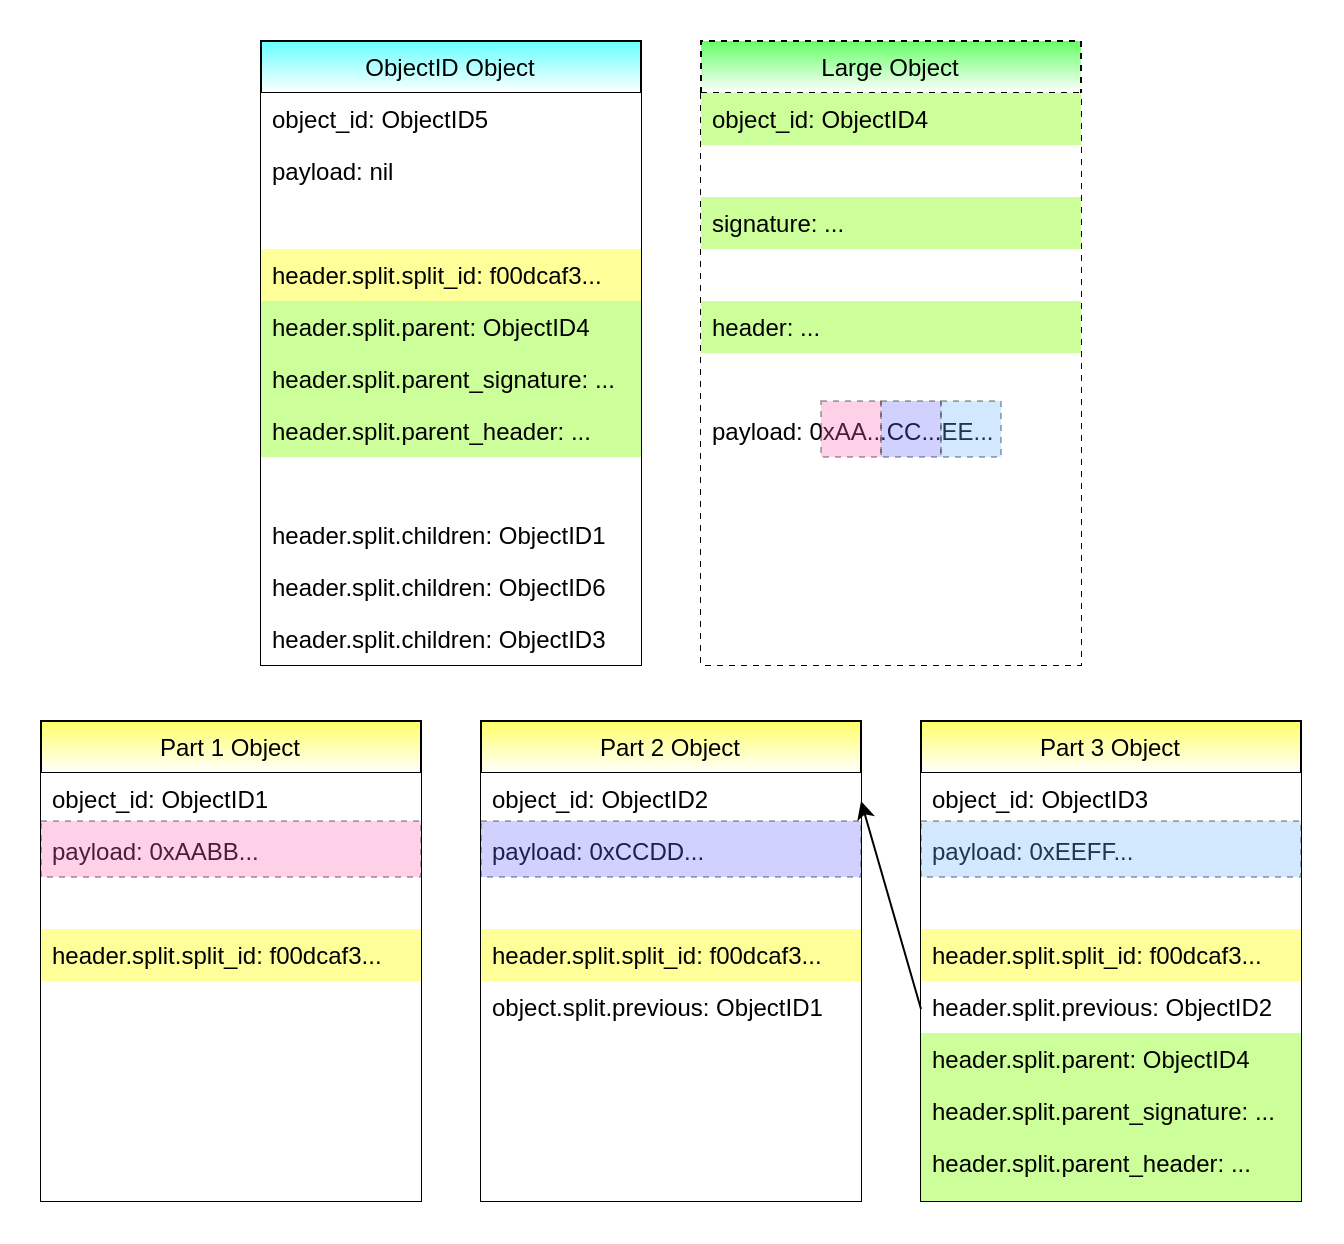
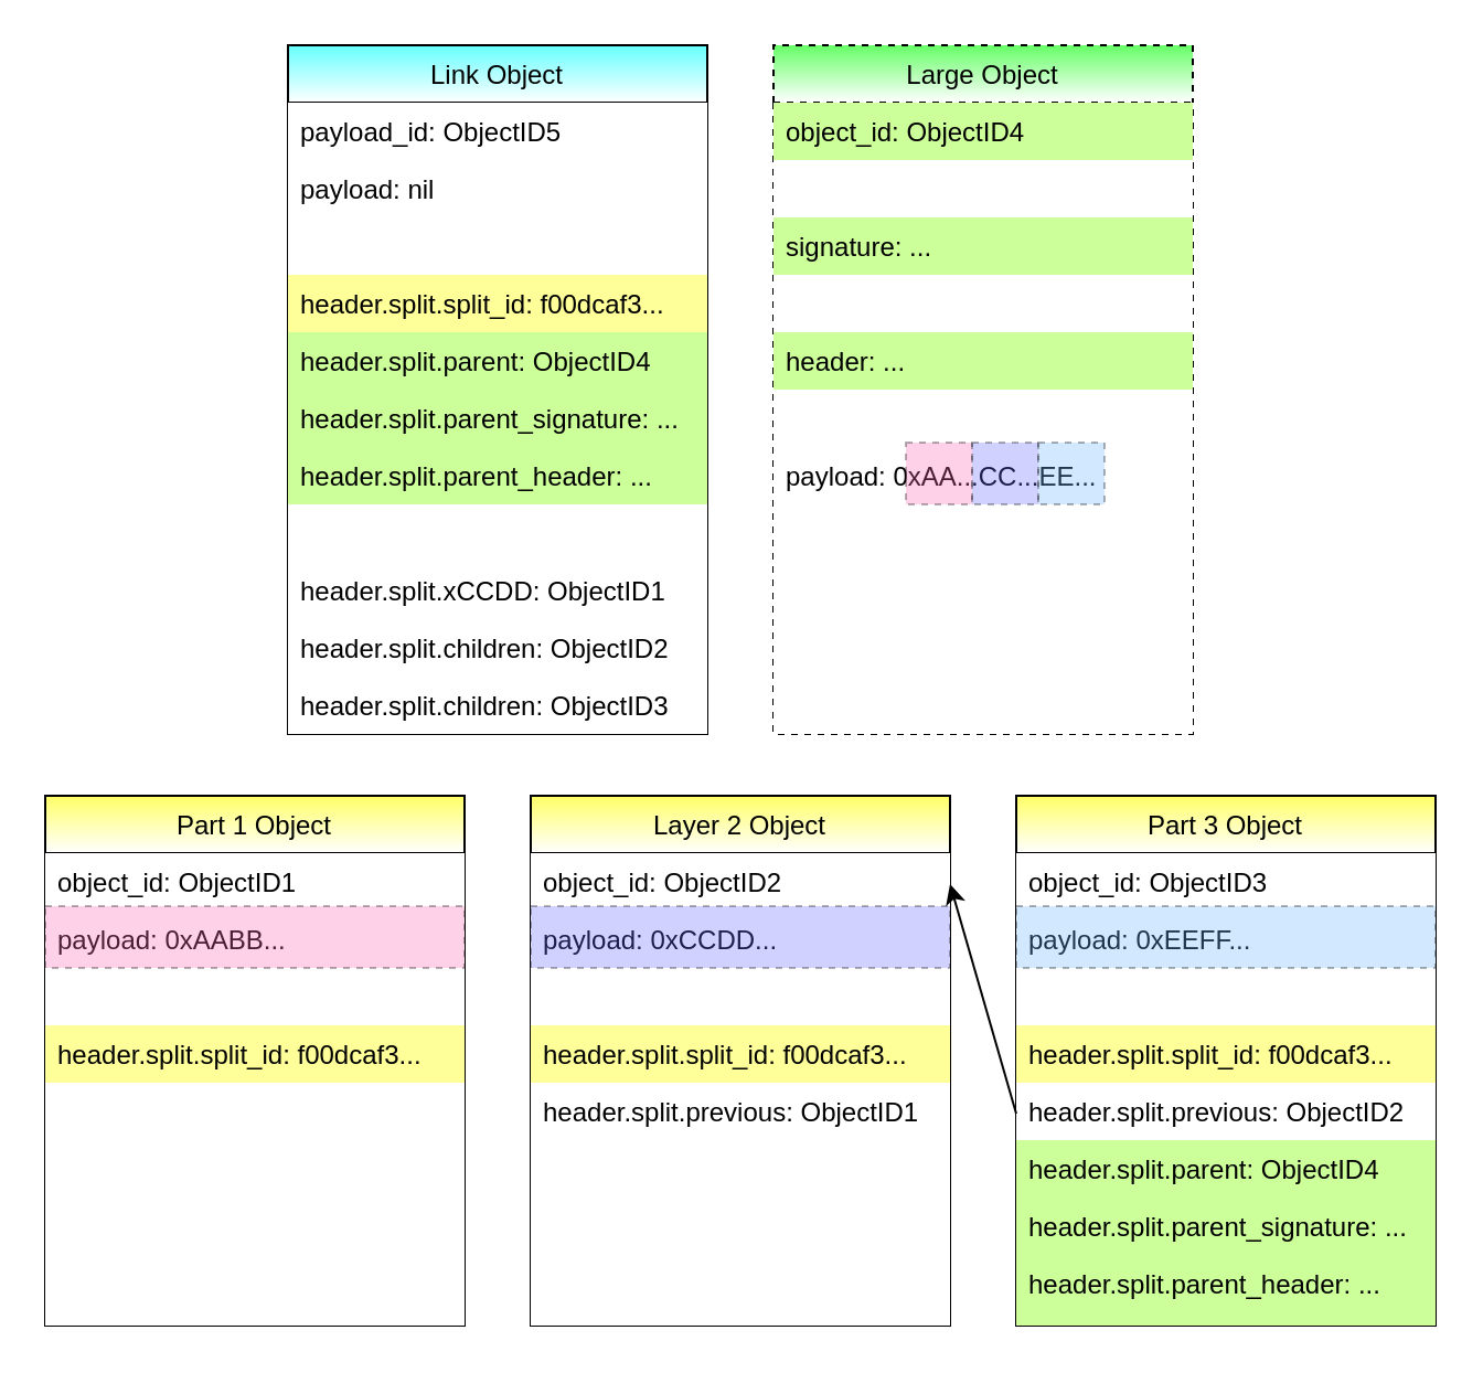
- <mxCell id="2" value="ObjectID Object" style="swimlane;fontStyle=0;childLayout=stackLayout;horizontal=1;startSize=26;fillColor=#66FFFF;horizontalStack=0;resizeParent=1;resizeParentMax=0;resizeLast=0;collapsible=1;marginBottom=0;gradientColor=#ffffff;swimlaneLine=1;rounded=0;shadow=0;comic=0;glass=0;" parent="1" vertex="1"><mxGeometry x="130" y="20" width="190" height="312" as="geometry" /></mxCell>
+ <mxCell id="2" value="Link Object" style="swimlane;fontStyle=0;childLayout=stackLayout;horizontal=1;startSize=26;fillColor=#66FFFF;horizontalStack=0;resizeParent=1;resizeParentMax=0;resizeLast=0;collapsible=1;marginBottom=0;gradientColor=#ffffff;swimlaneLine=1;rounded=0;shadow=0;comic=0;glass=0;" parent="1" vertex="1"><mxGeometry x="130" y="20" width="190" height="312" as="geometry" /></mxCell>
- <mxCell id="3" value="object_id: ObjectID5" style="text;strokeColor=none;fillColor=#ffffff;align=left;verticalAlign=top;spacingLeft=4;spacingRight=4;overflow=hidden;rotatable=0;points=[[0,0.5],[1,0.5]];portConstraint=eastwest;" parent="2" vertex="1"><mxGeometry y="26" width="190" height="26" as="geometry" /></mxCell>
+ <mxCell id="3" value="payload_id: ObjectID5" style="text;strokeColor=none;fillColor=#ffffff;align=left;verticalAlign=top;spacingLeft=4;spacingRight=4;overflow=hidden;rotatable=0;points=[[0,0.5],[1,0.5]];portConstraint=eastwest;" parent="2" vertex="1"><mxGeometry y="26" width="190" height="26" as="geometry" /></mxCell>
- <mxCell id="11" value="header.split.children: ObjectID1" style="text;strokeColor=none;fillColor=#ffffff;align=left;verticalAlign=top;spacingLeft=4;spacingRight=4;overflow=hidden;rotatable=0;points=[[0,0.5],[1,0.5]];portConstraint=eastwest;" parent="2" vertex="1"><mxGeometry y="234" width="190" height="26" as="geometry" /></mxCell>
+ <mxCell id="11" value="header.split.xCCDD: ObjectID1" style="text;strokeColor=none;fillColor=#ffffff;align=left;verticalAlign=top;spacingLeft=4;spacingRight=4;overflow=hidden;rotatable=0;points=[[0,0.5],[1,0.5]];portConstraint=eastwest;" parent="2" vertex="1"><mxGeometry y="234" width="190" height="26" as="geometry" /></mxCell>
- <mxCell id="12" value="header.split.children: ObjectID6" style="text;strokeColor=none;fillColor=#ffffff;align=left;verticalAlign=top;spacingLeft=4;spacingRight=4;overflow=hidden;rotatable=0;points=[[0,0.5],[1,0.5]];portConstraint=eastwest;" parent="2" vertex="1"><mxGeometry y="260" width="190" height="26" as="geometry" /></mxCell>
+ <mxCell id="12" value="header.split.children: ObjectID2" style="text;strokeColor=none;fillColor=#ffffff;align=left;verticalAlign=top;spacingLeft=4;spacingRight=4;overflow=hidden;rotatable=0;points=[[0,0.5],[1,0.5]];portConstraint=eastwest;" parent="2" vertex="1"><mxGeometry y="260" width="190" height="26" as="geometry" /></mxCell>
- <mxCell id="20" value="Part 2 Object" style="swimlane;fontStyle=0;childLayout=stackLayout;horizontal=1;startSize=26;fillColor=#FFFF66;horizontalStack=0;resizeParent=1;resizeParentMax=0;resizeLast=0;collapsible=1;marginBottom=0;gradientColor=#ffffff;swimlaneLine=1;rounded=0;shadow=0;comic=0;glass=0;" parent="1" vertex="1"><mxGeometry x="240" y="360" width="190" height="240" as="geometry" /></mxCell>
+ <mxCell id="20" value="Layer 2 Object" style="swimlane;fontStyle=0;childLayout=stackLayout;horizontal=1;startSize=26;fillColor=#FFFF66;horizontalStack=0;resizeParent=1;resizeParentMax=0;resizeLast=0;collapsible=1;marginBottom=0;gradientColor=#ffffff;swimlaneLine=1;rounded=0;shadow=0;comic=0;glass=0;" parent="1" vertex="1"><mxGeometry x="240" y="360" width="190" height="240" as="geometry" /></mxCell>
- <mxCell id="25" value="object.split.previous: ObjectID1" style="text;strokeColor=none;fillColor=#ffffff;align=left;verticalAlign=top;spacingLeft=4;spacingRight=4;overflow=hidden;rotatable=0;points=[[0,0.5],[1,0.5]];portConstraint=eastwest;" parent="20" vertex="1"><mxGeometry y="130" width="190" height="26" as="geometry" /></mxCell>
+ <mxCell id="25" value="header.split.previous: ObjectID1" style="text;strokeColor=none;fillColor=#ffffff;align=left;verticalAlign=top;spacingLeft=4;spacingRight=4;overflow=hidden;rotatable=0;points=[[0,0.5],[1,0.5]];portConstraint=eastwest;" parent="20" vertex="1"><mxGeometry y="130" width="190" height="26" as="geometry" /></mxCell>
